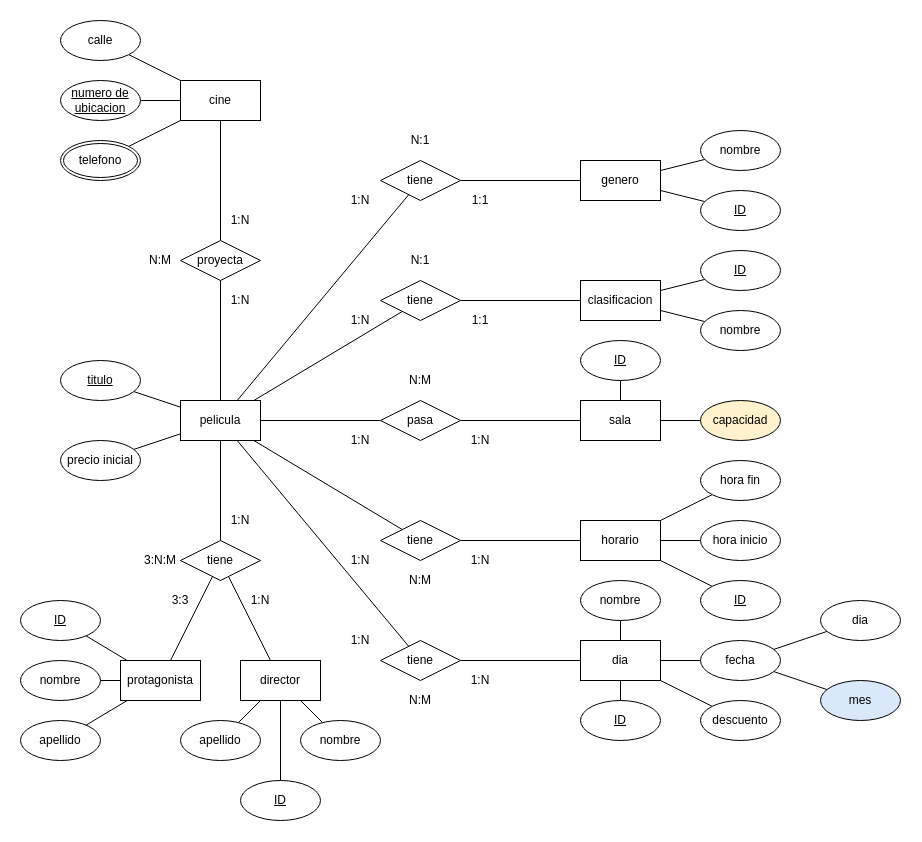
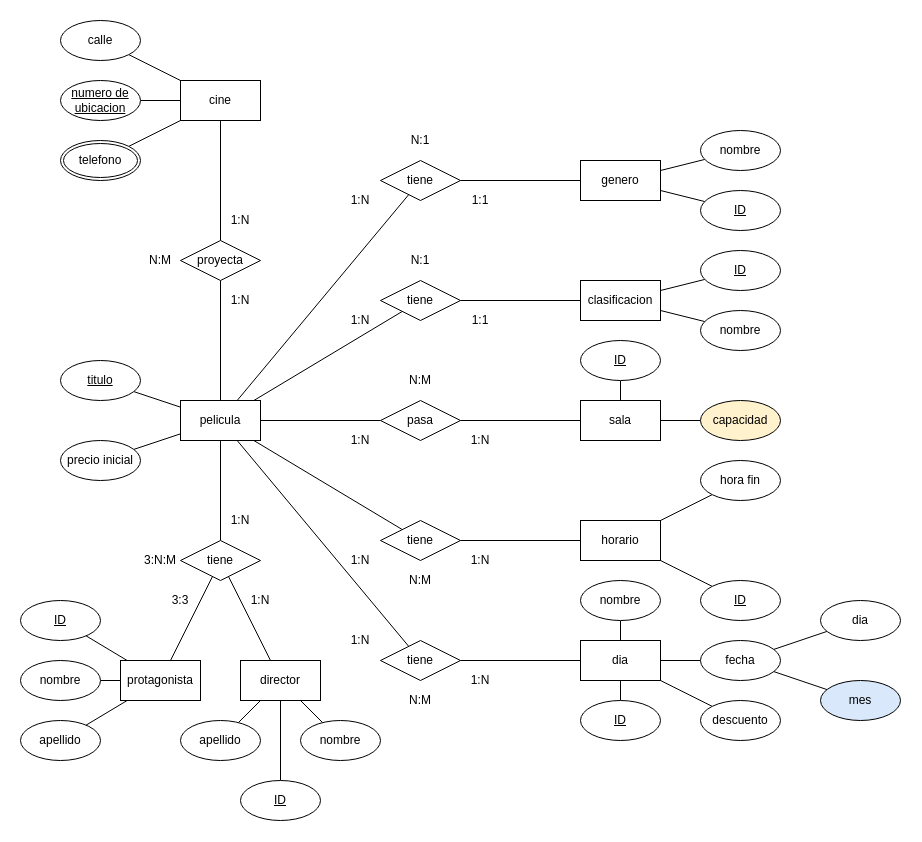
- <mxCell id="47" style="edgeStyle=none;rounded=0;orthogonalLoop=1;jettySize=auto;html=1;endArrow=none;endFill=0;" parent="1" source="49" target="50" edge="1"><mxGeometry relative="1" as="geometry" /></mxCell>
- <mxCell id="50" value="hora inicio" style="ellipse;whiteSpace=wrap;html=1;align=center;" parent="1" vertex="1"><mxGeometry x="700" y="520" width="80" height="40" as="geometry" /></mxCell>
